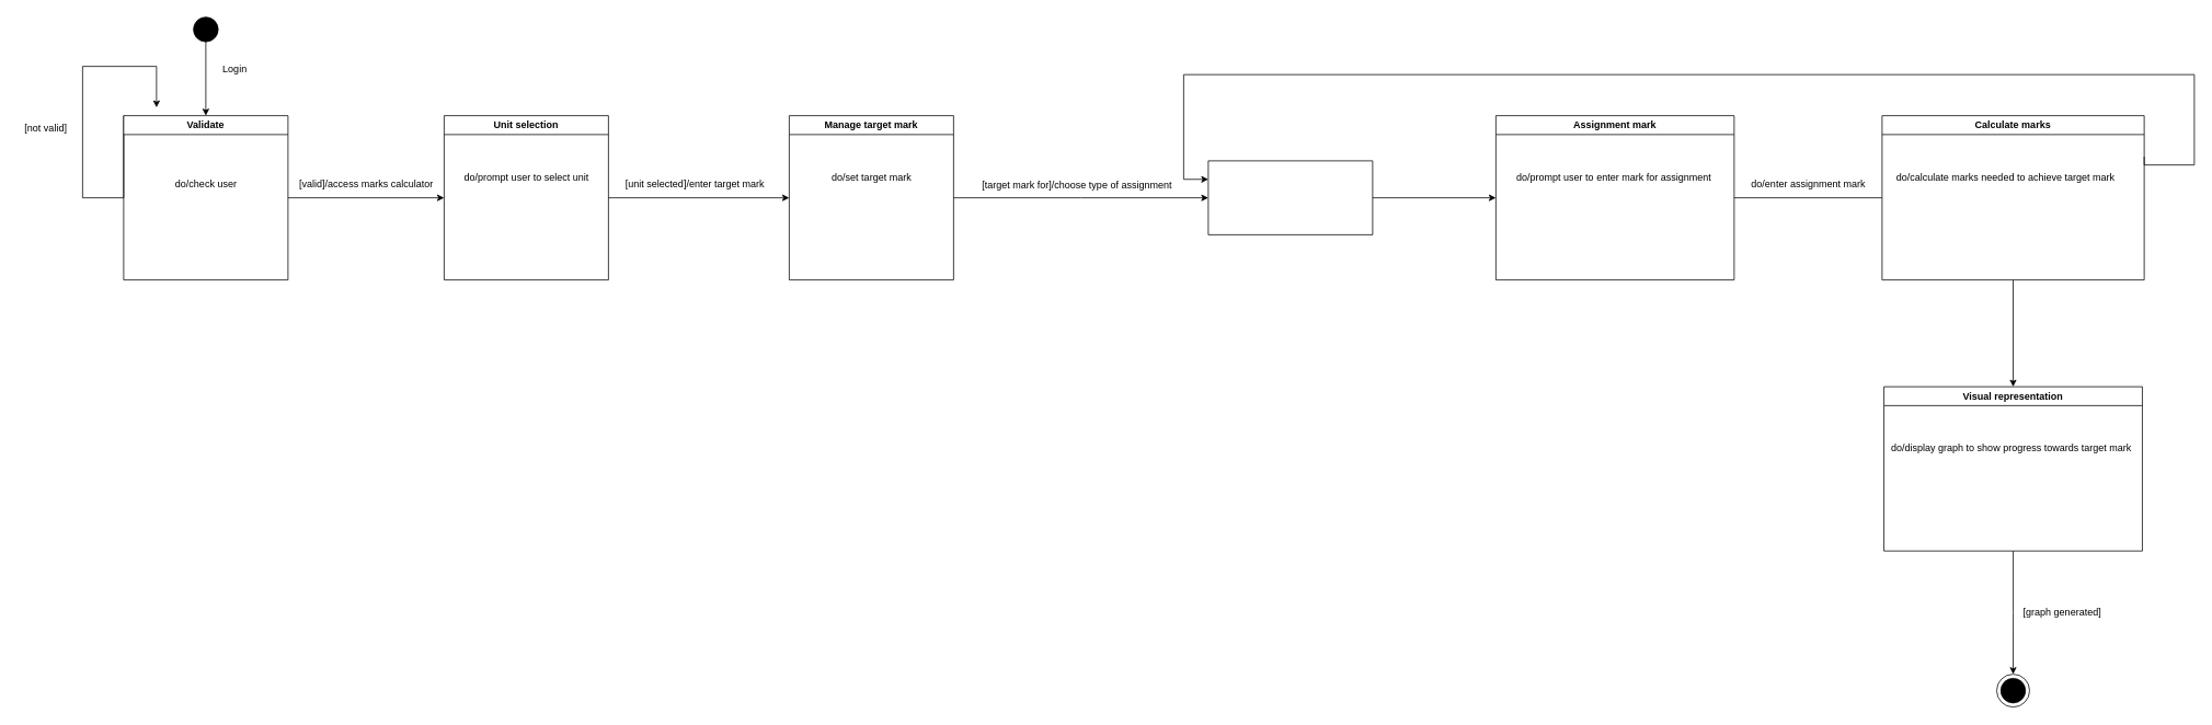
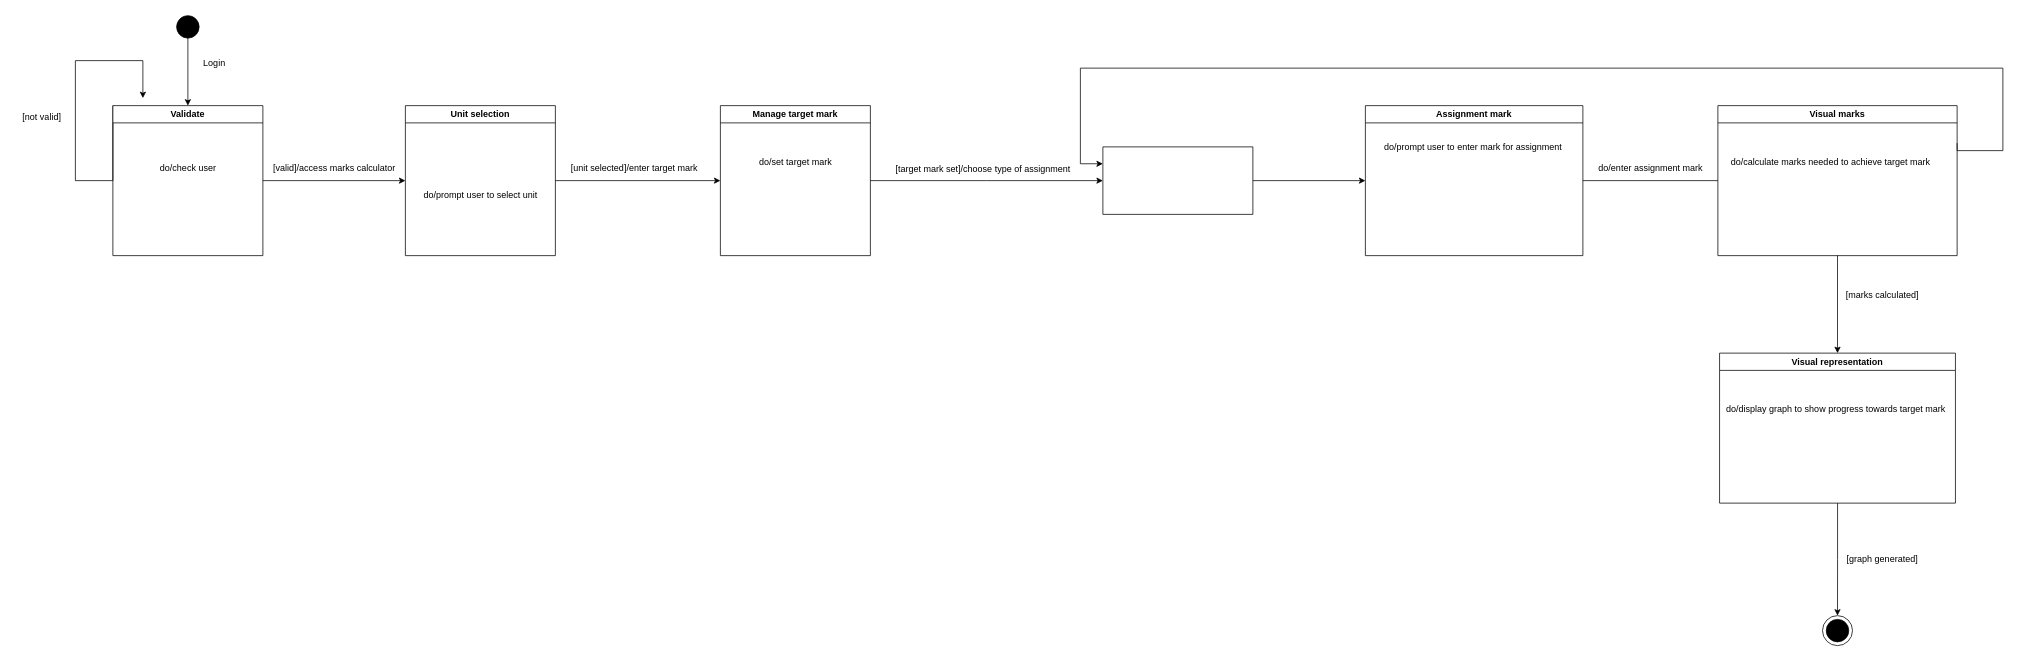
- <mxCell id="24" value="Calculate marks" style="swimlane;whiteSpace=wrap;html=1;" vertex="1" parent="1"><mxGeometry x="2290" y="140" width="319" height="200" as="geometry" /></mxCell>
+ <mxCell id="24" value="Visual marks" style="swimlane;whiteSpace=wrap;html=1;" vertex="1" parent="1"><mxGeometry x="2290" y="140" width="319" height="200" as="geometry" /></mxCell>
- <mxCell id="12" value="do/prompt user to select unit" style="text;html=1;align=center;verticalAlign=middle;resizable=0;points=[];autosize=1;strokeColor=none;fillColor=none;" vertex="1" parent="11"><mxGeometry x="15" y="60" width="170" height="30" as="geometry" /></mxCell>
+ <mxCell id="12" value="do/prompt user to select unit" style="text;html=1;align=center;verticalAlign=middle;resizable=0;points=[];autosize=1;strokeColor=none;fillColor=none;" vertex="1" parent="11"><mxGeometry x="15" y="105" width="170" height="30" as="geometry" /></mxCell>
- <mxCell id="20" value="do/prompt user to enter mark for assignment&amp;nbsp;" style="text;html=1;align=center;verticalAlign=middle;resizable=0;points=[];autosize=1;strokeColor=none;fillColor=none;" vertex="1" parent="19"><mxGeometry x="15" y="60" width="260" height="30" as="geometry" /></mxCell>
+ <mxCell id="20" value="do/prompt user to enter mark for assignment&amp;nbsp;" style="text;html=1;align=center;verticalAlign=middle;resizable=0;points=[];autosize=1;strokeColor=none;fillColor=none;" vertex="1" parent="19"><mxGeometry x="15" y="40" width="260" height="30" as="geometry" /></mxCell>
- <mxCell id="21" value="[target mark for]/choose type of assignment" style="text;html=1;align=center;verticalAlign=middle;resizable=0;points=[];autosize=1;strokeColor=none;fillColor=none;" vertex="1" parent="1"><mxGeometry x="1180" y="210" width="260" height="30" as="geometry" /></mxCell>
+ <mxCell id="21" value="[target mark set]/choose type of assignment" style="text;html=1;align=center;verticalAlign=middle;resizable=0;points=[];autosize=1;strokeColor=none;fillColor=none;" vertex="1" parent="1"><mxGeometry x="1180" y="210" width="260" height="30" as="geometry" /></mxCell>
+ <mxCell id="30" value="[marks calculated]" style="text;html=1;align=center;verticalAlign=middle;resizable=0;points=[];autosize=1;strokeColor=none;fillColor=none;" vertex="1" parent="1"><mxGeometry x="2449" y="378" width="120" height="30" as="geometry" /></mxCell>
